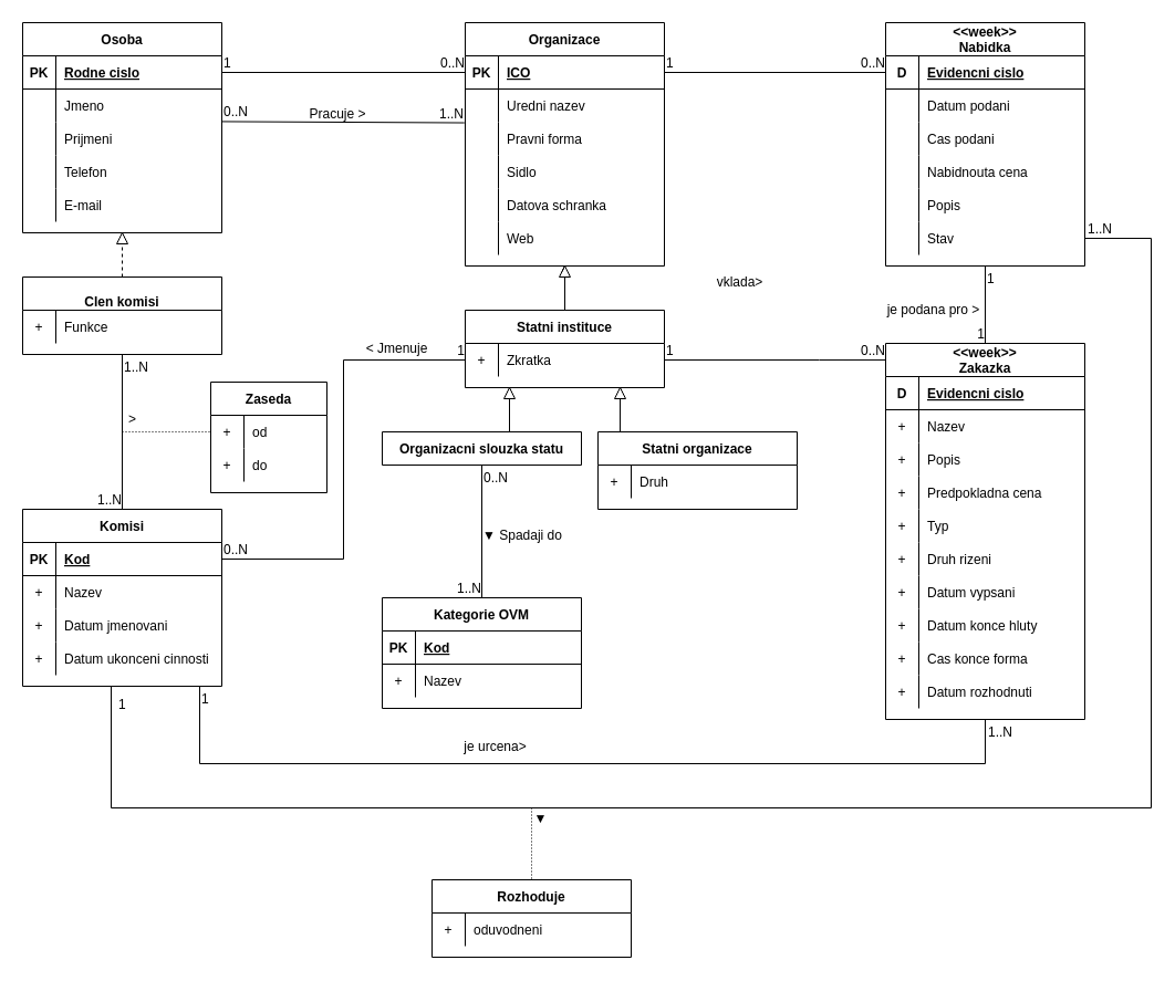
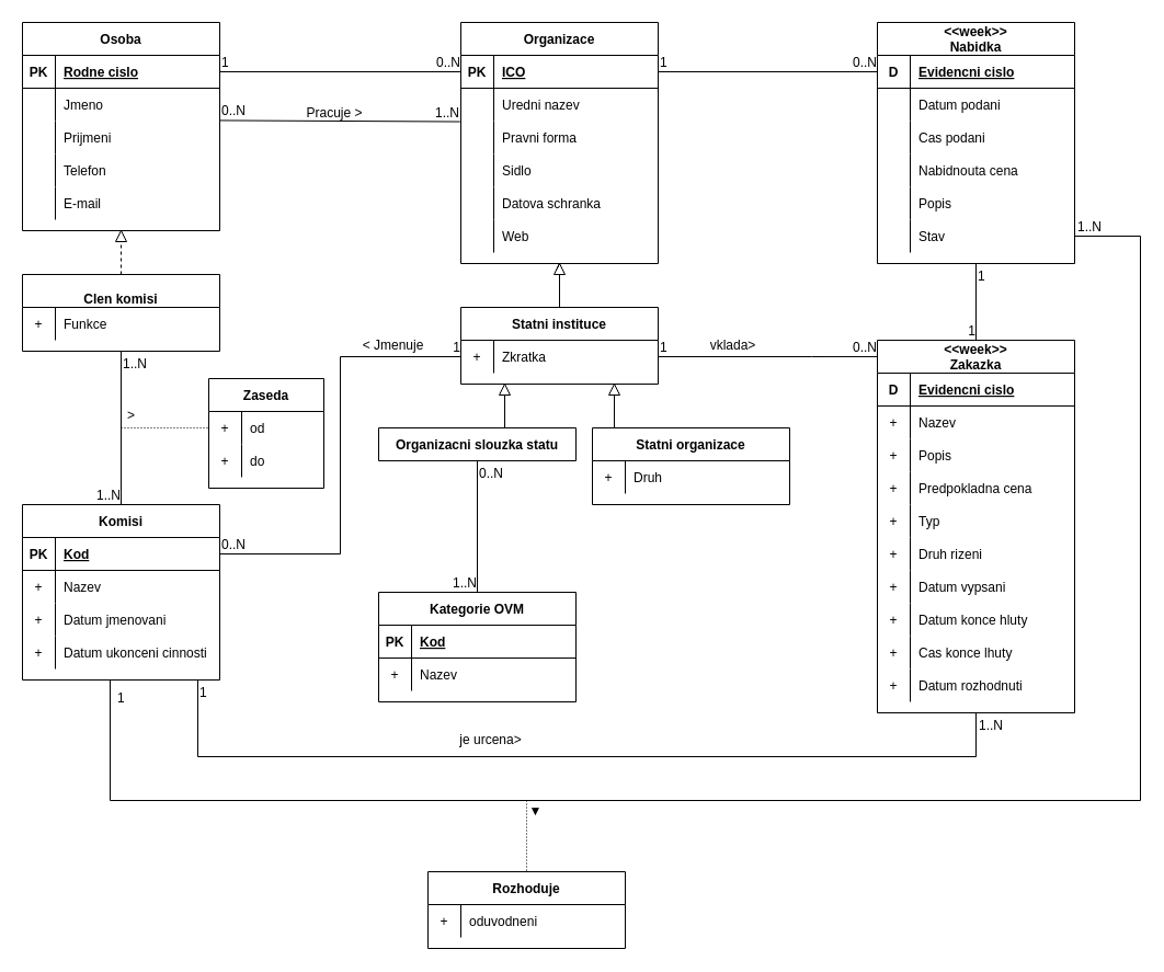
- <mxCell id="144" value="vklada&amp;gt;" style="text;html=1;align=center;verticalAlign=middle;resizable=0;points=[];autosize=1;strokeColor=none;fillColor=none;" parent="1" vertex="1"><mxGeometry x="635" y="240" width="65" height="30" as="geometry" /></mxCell>
+ <mxCell id="144" value="vklada&amp;gt;" style="text;html=1;align=center;verticalAlign=middle;resizable=0;points=[];autosize=1;strokeColor=none;fillColor=none;" parent="1" vertex="1"><mxGeometry x="635" y="300" width="65" height="30" as="geometry" /></mxCell>
- <mxCell id="174" value="je podana pro &amp;gt;" style="text;html=1;align=center;verticalAlign=middle;resizable=0;points=[];autosize=1;strokeColor=none;fillColor=none;" parent="1" vertex="1"><mxGeometry x="790" y="265" width="105" height="30" as="geometry" /></mxCell>
- <mxCell id="105" value="▼ Spadaji do " style="text;strokeColor=none;fillColor=none;spacingLeft=4;spacingRight=4;overflow=hidden;rotatable=0;points=[[0,0.5],[1,0.5]];portConstraint=eastwest;fontSize=12;" parent="1" vertex="1"><mxGeometry x="430" y="470" width="85" height="30" as="geometry" /></mxCell>
- <mxCell id="133" value="Cas konce forma" style="shape=partialRectangle;connectable=0;fillColor=none;top=0;left=0;bottom=0;right=0;align=left;spacingLeft=6;overflow=hidden;" parent="131" vertex="1"><mxGeometry x="30" width="150" height="30" as="geometry"><mxRectangle width="150" height="30" as="alternateBounds" /></mxGeometry></mxCell>
+ <mxCell id="133" value="Cas konce lhuty" style="shape=partialRectangle;connectable=0;fillColor=none;top=0;left=0;bottom=0;right=0;align=left;spacingLeft=6;overflow=hidden;" parent="131" vertex="1"><mxGeometry x="30" width="150" height="30" as="geometry"><mxRectangle width="150" height="30" as="alternateBounds" /></mxGeometry></mxCell>
